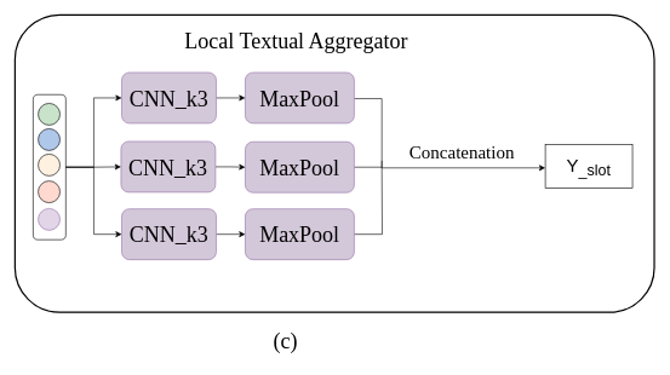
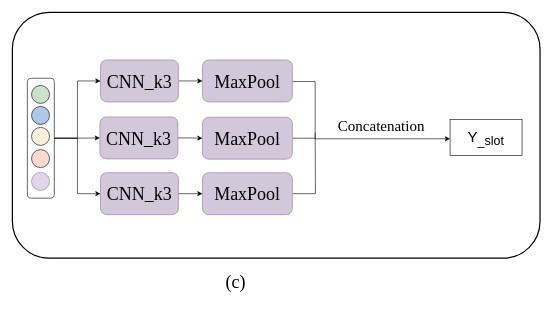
- <mxCell id="15" value="&lt;font style=&quot;font-size: 30px;&quot; face=&quot;Times New Roman&quot;&gt;Local Textual Aggregator&lt;/font&gt;" style="text;html=1;align=center;verticalAlign=middle;resizable=0;points=[];autosize=1;strokeColor=none;fillColor=none;" vertex="1" parent="1"><mxGeometry x="242" y="31" width="330" height="50" as="geometry" /></mxCell>
